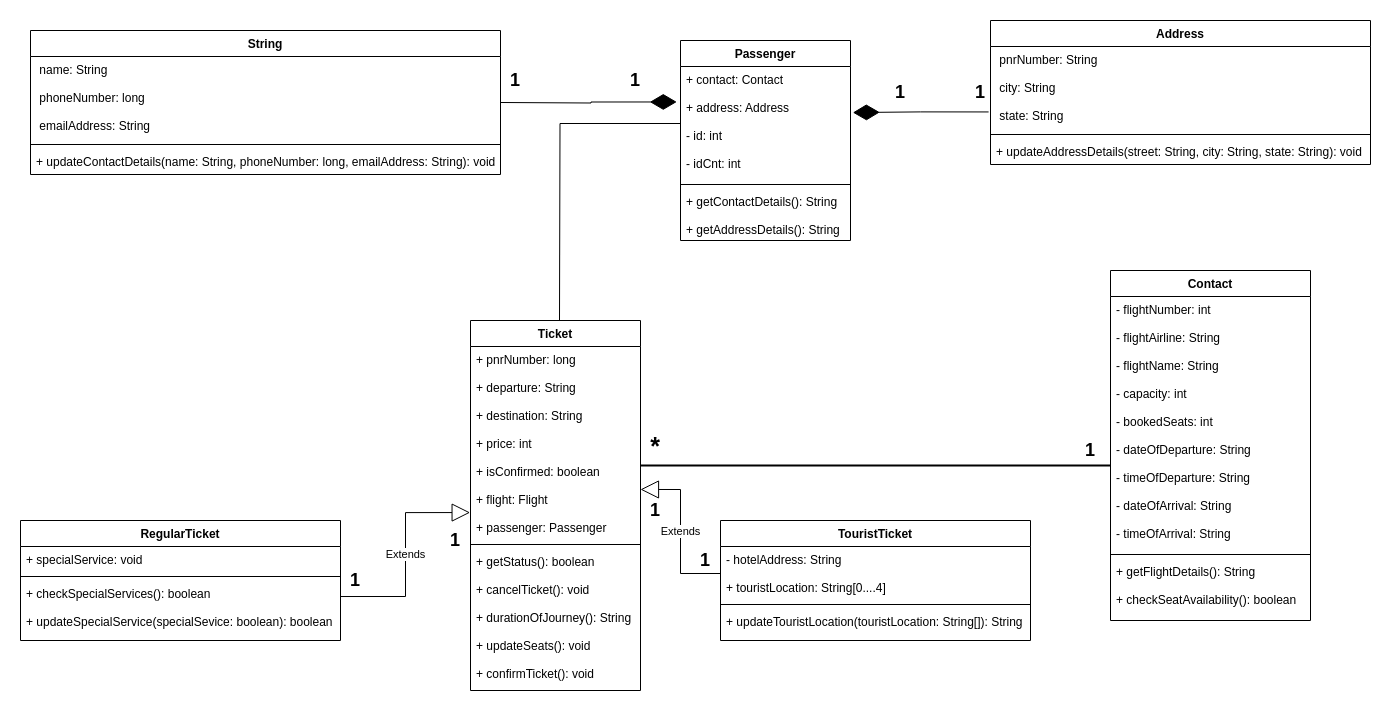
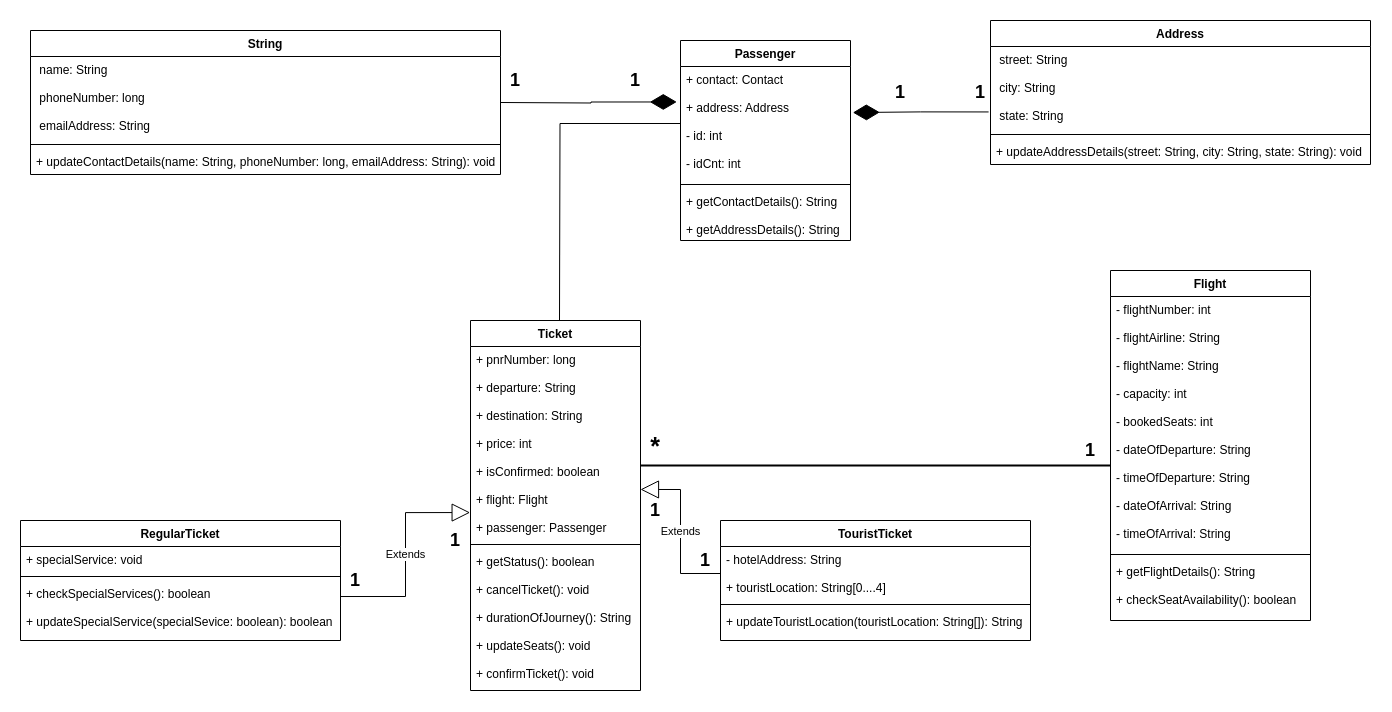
- <mxCell id="7" value=" pnrNumber: String&#10;&#10; city: String&#10;&#10; state: String" style="text;strokeColor=none;fillColor=none;align=left;verticalAlign=top;spacingLeft=4;spacingRight=4;overflow=hidden;rotatable=0;points=[[0,0.5],[1,0.5]];portConstraint=eastwest;" parent="6" vertex="1"><mxGeometry y="26" width="380" height="84" as="geometry" /></mxCell>
+ <mxCell id="7" value=" street: String&#10;&#10; city: String&#10;&#10; state: String" style="text;strokeColor=none;fillColor=none;align=left;verticalAlign=top;spacingLeft=4;spacingRight=4;overflow=hidden;rotatable=0;points=[[0,0.5],[1,0.5]];portConstraint=eastwest;" parent="6" vertex="1"><mxGeometry y="26" width="380" height="84" as="geometry" /></mxCell>
- <mxCell id="22" value="Contact" style="swimlane;fontStyle=1;align=center;verticalAlign=top;childLayout=stackLayout;horizontal=1;startSize=26;horizontalStack=0;resizeParent=1;resizeParentMax=0;resizeLast=0;collapsible=1;marginBottom=0;" parent="1" vertex="1"><mxGeometry x="1110" y="270" width="200" height="350" as="geometry" /></mxCell>
+ <mxCell id="22" value="Flight" style="swimlane;fontStyle=1;align=center;verticalAlign=top;childLayout=stackLayout;horizontal=1;startSize=26;horizontalStack=0;resizeParent=1;resizeParentMax=0;resizeLast=0;collapsible=1;marginBottom=0;" parent="1" vertex="1"><mxGeometry x="1110" y="270" width="200" height="350" as="geometry" /></mxCell>
